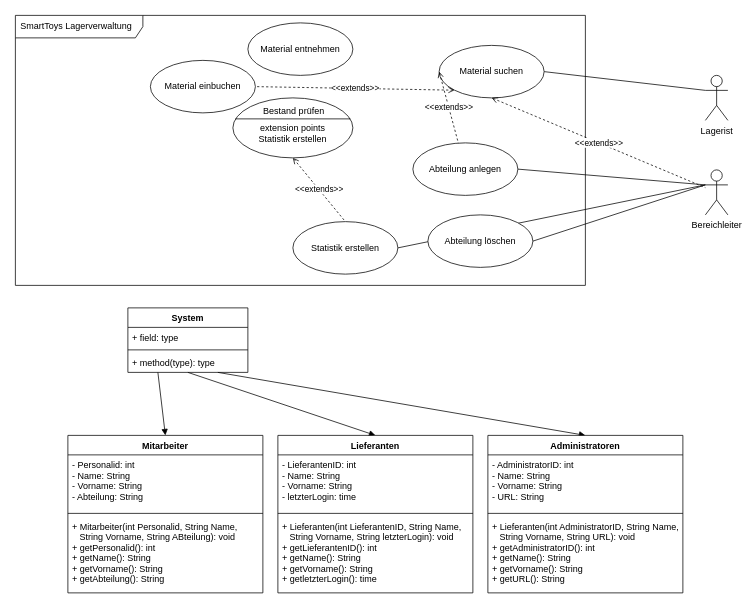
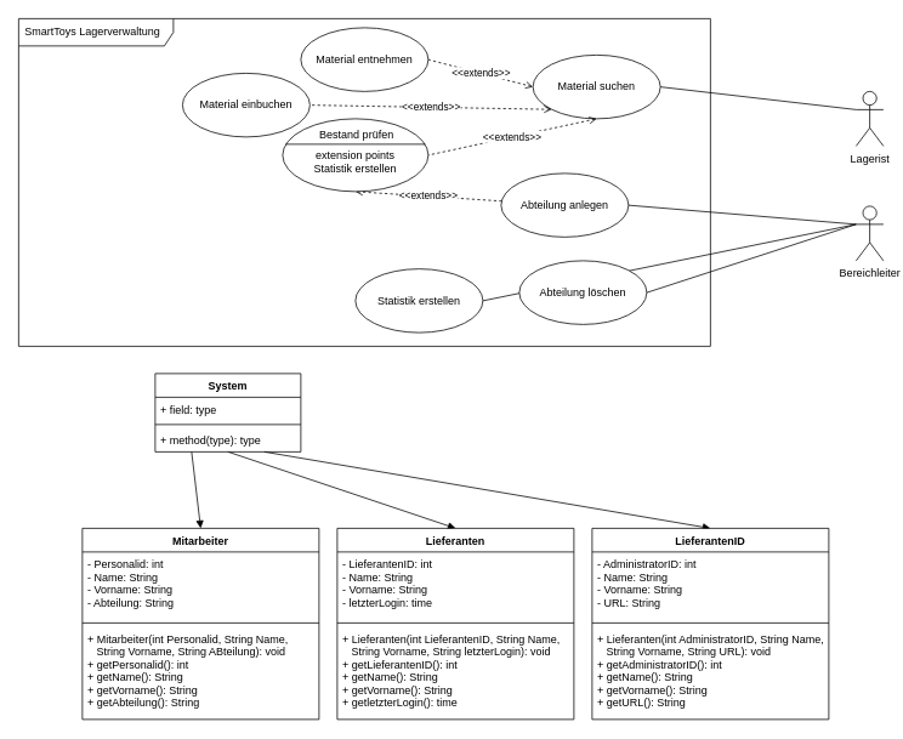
- <mxCell id="14" value="&amp;lt;&amp;lt;extends&amp;gt;&amp;gt;" style="edgeStyle=none;rounded=0;orthogonalLoop=1;jettySize=auto;html=1;exitX=0;exitY=0.5;exitDx=0;exitDy=0;endArrow=none;endFill=0;dashed=1;startArrow=open;startFill=0;" edge="1" parent="1" source="5" target="8"><mxGeometry relative="1" as="geometry"><mxPoint x="580" y="115" as="sourcePoint" /><mxPoint x="430" y="105" as="targetPoint" /></mxGeometry></mxCell>
+ <mxCell id="14" value="&amp;lt;&amp;lt;extends&amp;gt;&amp;gt;" style="edgeStyle=none;rounded=0;orthogonalLoop=1;jettySize=auto;html=1;exitX=0;exitY=0.5;exitDx=0;exitDy=0;entryX=1;entryY=0.5;entryDx=0;entryDy=0;endArrow=none;endFill=0;dashed=1;startArrow=open;startFill=0;" edge="1" parent="1" source="5" target="12"><mxGeometry relative="1" as="geometry"><mxPoint x="580" y="115" as="sourcePoint" /><mxPoint x="430" y="105" as="targetPoint" /></mxGeometry></mxCell>
- <mxCell id="7" value="&amp;lt;&amp;lt;extends&amp;gt;&amp;gt;" style="edgeStyle=none;rounded=0;orthogonalLoop=1;jettySize=auto;html=1;exitX=0.5;exitY=1;exitDx=0;exitDy=0;endArrow=none;endFill=0;dashed=1;startArrow=open;startFill=0;" edge="1" parent="1" source="5" target="11"><mxGeometry relative="1" as="geometry" /></mxCell>
+ <mxCell id="7" value="&amp;lt;&amp;lt;extends&amp;gt;&amp;gt;" style="edgeStyle=none;rounded=0;orthogonalLoop=1;jettySize=auto;html=1;exitX=0.5;exitY=1;exitDx=0;exitDy=0;entryX=1;entryY=0.5;entryDx=0;entryDy=0;endArrow=none;endFill=0;dashed=1;startArrow=open;startFill=0;entryPerimeter=0;" edge="1" parent="1" source="5" target="19"><mxGeometry relative="1" as="geometry" /></mxCell>
- <mxCell id="18" value="&amp;lt;&amp;lt;extends&amp;gt;&amp;gt;" style="edgeStyle=none;rounded=0;orthogonalLoop=1;jettySize=auto;html=1;exitX=0.5;exitY=1;exitDx=0;exitDy=0;exitPerimeter=0;entryX=0.5;entryY=0;entryDx=0;entryDy=0;startArrow=open;startFill=0;endArrow=none;endFill=0;dashed=1;" edge="1" parent="1" source="19" target="10"><mxGeometry relative="1" as="geometry" /></mxCell>
+ <mxCell id="18" value="&amp;lt;&amp;lt;extends&amp;gt;&amp;gt;" style="edgeStyle=none;rounded=0;orthogonalLoop=1;jettySize=auto;html=1;exitX=0.5;exitY=1;exitDx=0;exitDy=0;exitPerimeter=0;startArrow=open;startFill=0;endArrow=none;endFill=0;dashed=1;" edge="1" parent="1" source="19" target="8"><mxGeometry relative="1" as="geometry" /></mxCell>
- <mxCell id="32" value="Administratoren" style="swimlane;fontStyle=1;align=center;verticalAlign=top;childLayout=stackLayout;horizontal=1;startSize=26;horizontalStack=0;resizeParent=1;resizeParentMax=0;resizeLast=0;collapsible=1;marginBottom=0;" vertex="1" parent="1"><mxGeometry x="650" y="580" width="260" height="210" as="geometry"><mxRectangle x="80" y="480" width="100" height="26" as="alternateBounds" /></mxGeometry></mxCell>
+ <mxCell id="32" value="LieferantenID" style="swimlane;fontStyle=1;align=center;verticalAlign=top;childLayout=stackLayout;horizontal=1;startSize=26;horizontalStack=0;resizeParent=1;resizeParentMax=0;resizeLast=0;collapsible=1;marginBottom=0;" vertex="1" parent="1"><mxGeometry x="650" y="580" width="260" height="210" as="geometry"><mxRectangle x="80" y="480" width="100" height="26" as="alternateBounds" /></mxGeometry></mxCell>
